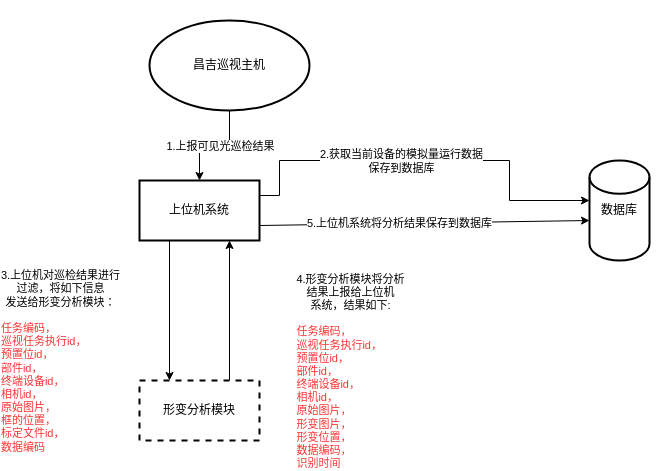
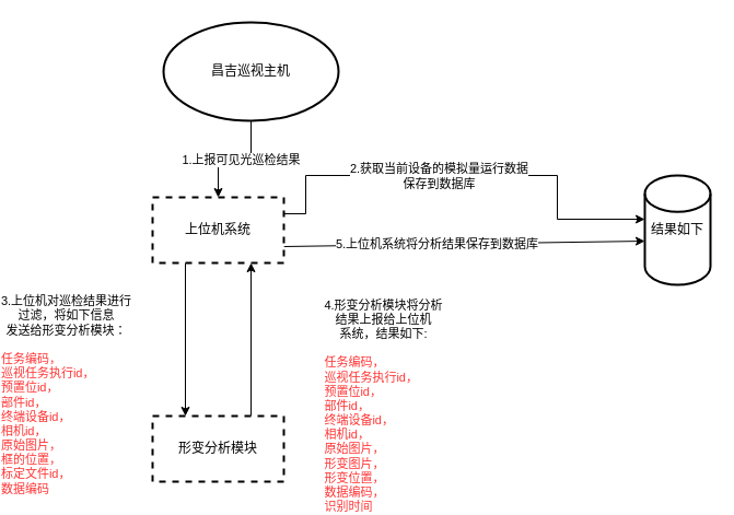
- <mxCell id="11" value="上位机系统" style="whiteSpace=wrap;html=1;strokeWidth=2;" vertex="1" parent="1"><mxGeometry x="20" y="180" width="120" height="60" as="geometry" /></mxCell>
+ <mxCell id="11" value="上位机系统" style="whiteSpace=wrap;html=1;strokeWidth=2;dashed=1;" vertex="1" parent="1"><mxGeometry x="20" y="180" width="120" height="60" as="geometry" /></mxCell>
- <mxCell id="15" value="数据库" style="strokeWidth=2;html=1;shape=mxgraph.flowchart.database;whiteSpace=wrap;" vertex="1" parent="1"><mxGeometry x="470" y="160" width="60" height="100" as="geometry" /></mxCell>
+ <mxCell id="15" value="结果如下" style="strokeWidth=2;html=1;shape=mxgraph.flowchart.database;whiteSpace=wrap;" vertex="1" parent="1"><mxGeometry x="470" y="160" width="60" height="100" as="geometry" /></mxCell>
